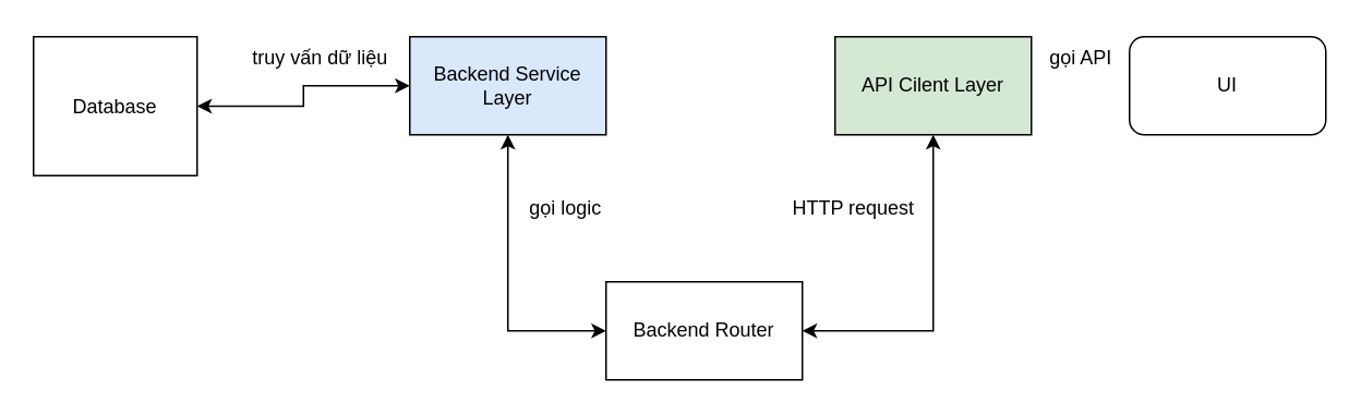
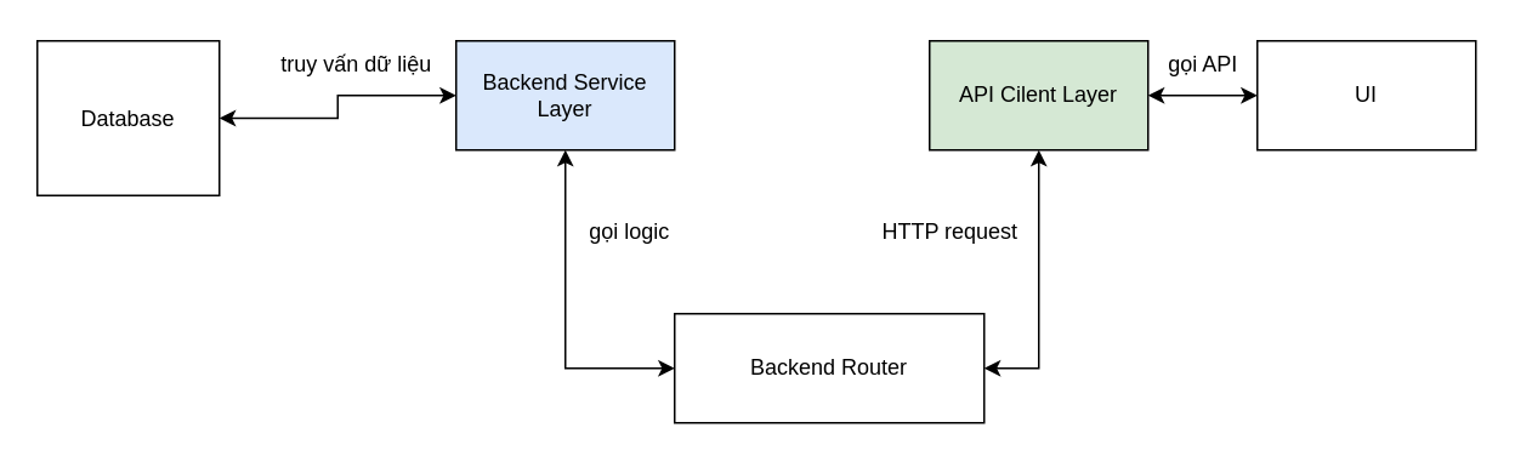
+ <mxCell id="4" style="edgeStyle=orthogonalEdgeStyle;rounded=0;orthogonalLoop=1;jettySize=auto;html=1;startArrow=classic;startFill=1;" edge="1" parent="1" source="5" target="7"><mxGeometry relative="1" as="geometry" /></mxCell>
- <mxCell id="7" value="UI" style="whiteSpace=wrap;html=1;rounded=1;" vertex="1" parent="1"><mxGeometry x="690" y="22" width="120" height="60" as="geometry" /></mxCell>
+ <mxCell id="7" value="UI" style="rounded=0;whiteSpace=wrap;html=1;" vertex="1" parent="1"><mxGeometry x="690" y="22" width="120" height="60" as="geometry" /></mxCell>
- <mxCell id="3" value="Backend Router" style="rounded=0;whiteSpace=wrap;html=1;" vertex="1" parent="1"><mxGeometry x="370" y="172" width="120" height="60" as="geometry" /></mxCell>
+ <mxCell id="3" value="Backend Router" style="rounded=0;whiteSpace=wrap;html=1;" vertex="1" parent="1"><mxGeometry x="370" y="172" width="170" height="60" as="geometry" /></mxCell>
